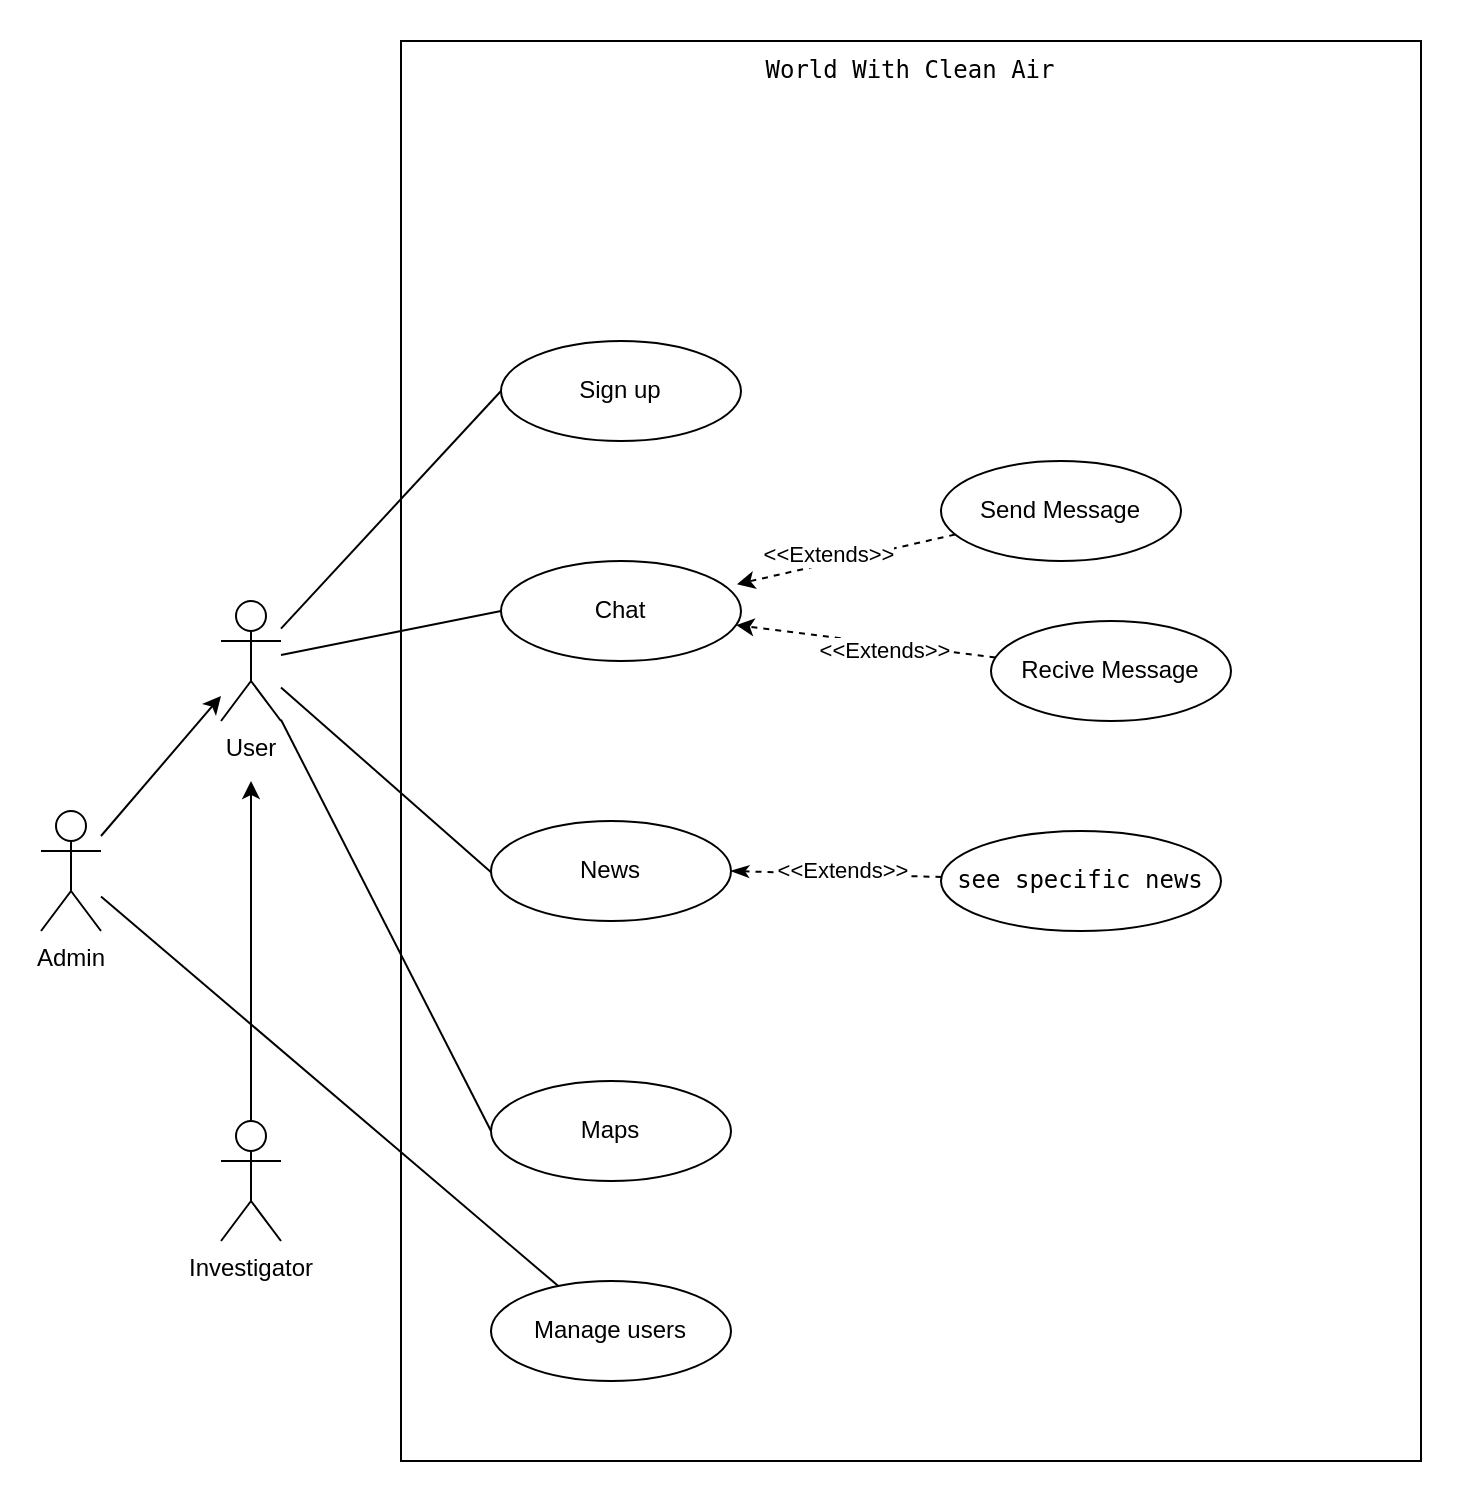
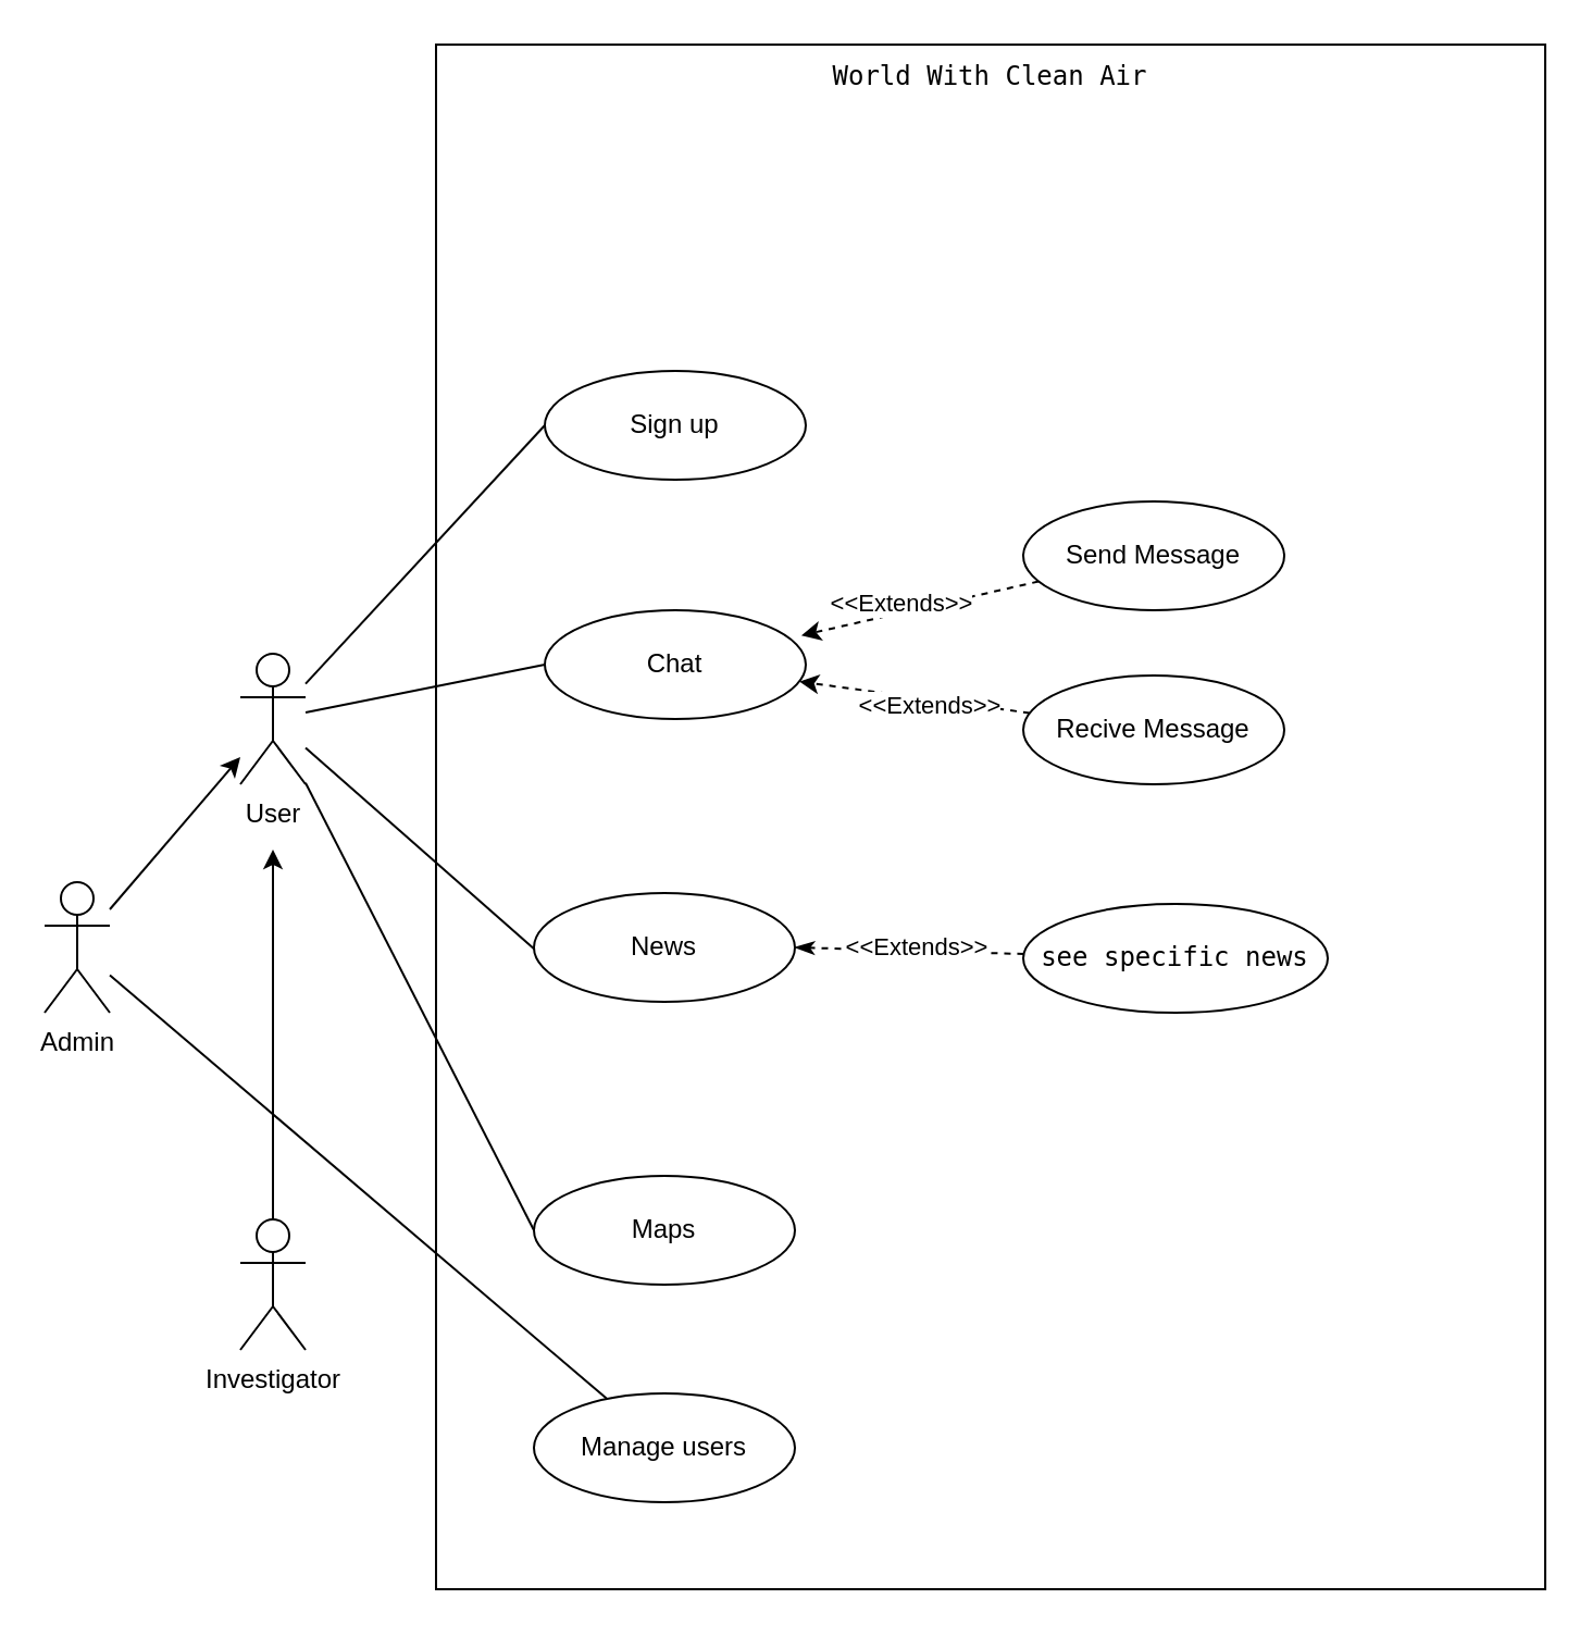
- <mxCell id="29" value="Recive Message" style="ellipse;whiteSpace=wrap;html=1;fillColor=default;" parent="1" vertex="1"><mxGeometry x="495" y="310" width="120" height="50" as="geometry" /></mxCell>
+ <mxCell id="29" value="Recive Message" style="ellipse;whiteSpace=wrap;html=1;fillColor=default;" parent="1" vertex="1"><mxGeometry x="470" y="310" width="120" height="50" as="geometry" /></mxCell>
